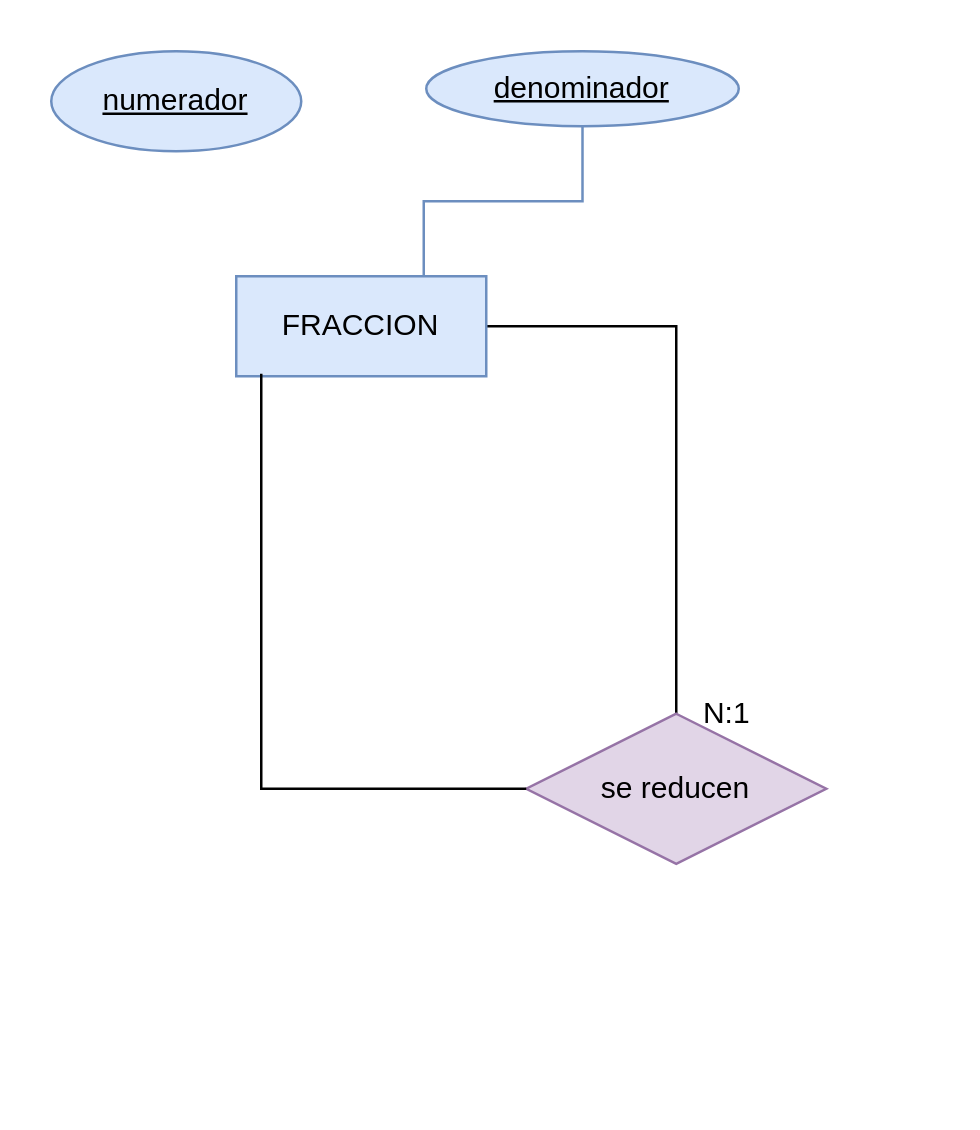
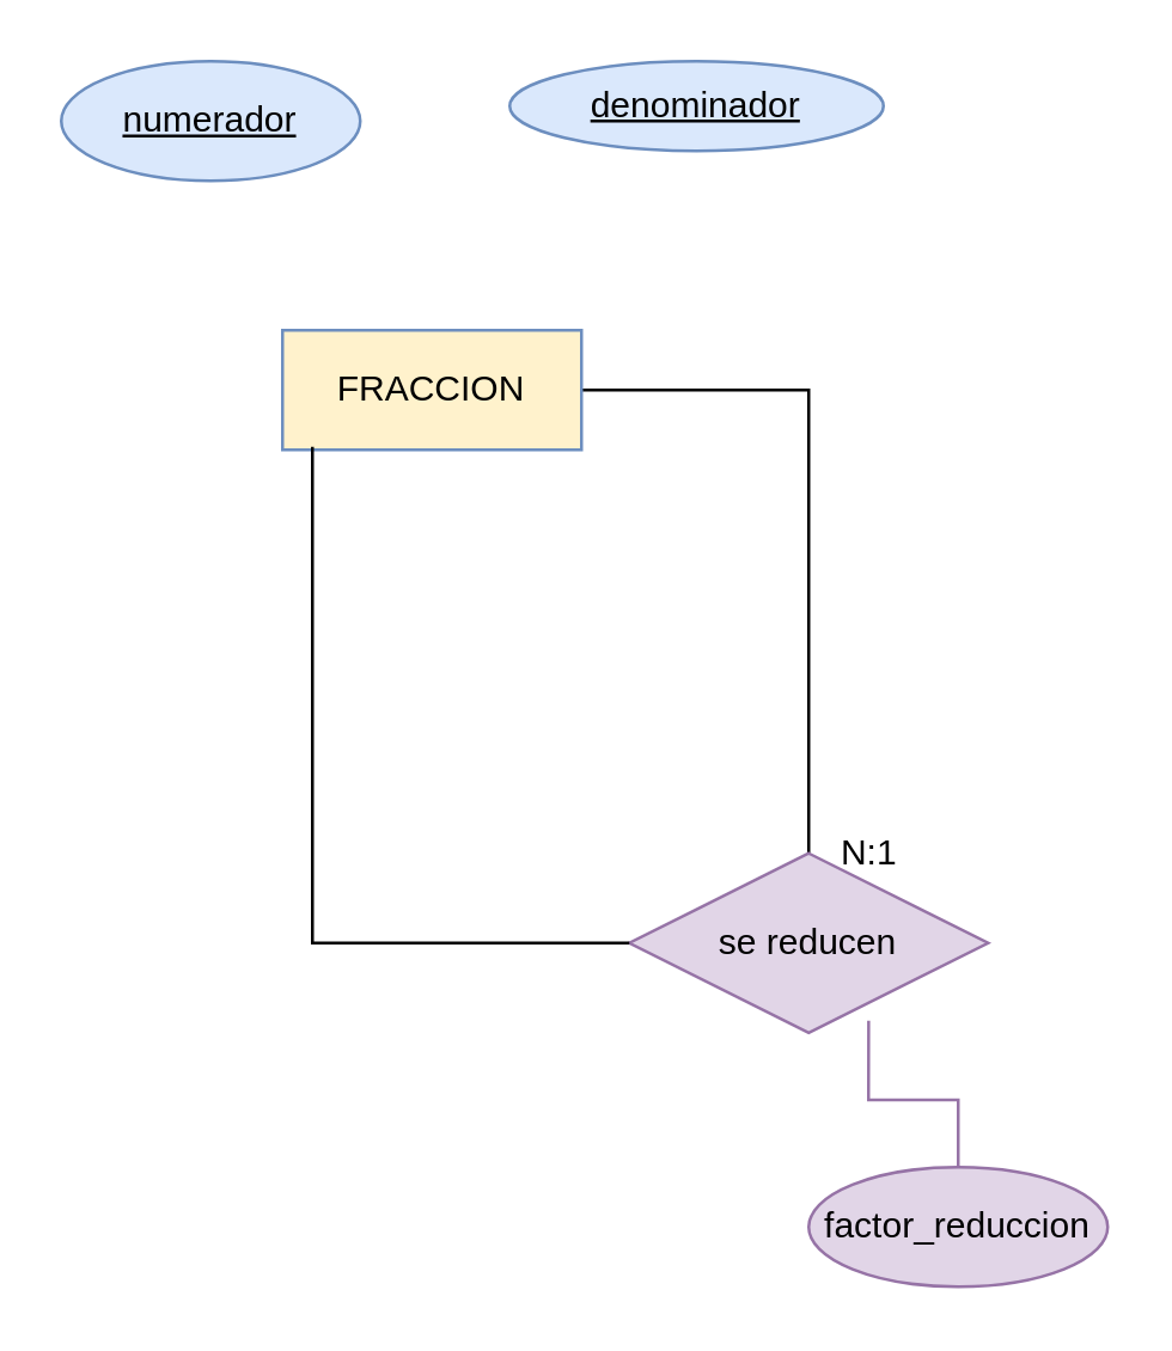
- <mxCell id="5" style="edgeStyle=orthogonalEdgeStyle;rounded=0;orthogonalLoop=1;jettySize=auto;html=1;entryX=0.75;entryY=0;entryDx=0;entryDy=0;endArrow=none;endFill=0;fillColor=#dae8fc;strokeColor=#6c8ebf;" edge="1" parent="1" source="6" target="3"><mxGeometry relative="1" as="geometry" /></mxCell>
- <mxCell id="3" value="FRACCION" style="whiteSpace=wrap;html=1;align=center;fillColor=#dae8fc;strokeColor=#6c8ebf;" vertex="1" parent="1"><mxGeometry x="94" y="110" width="100" height="40" as="geometry" /></mxCell>
+ <mxCell id="3" value="FRACCION" style="whiteSpace=wrap;html=1;align=center;fillColor=#fff2cc;strokeColor=#6c8ebf;" vertex="1" parent="1"><mxGeometry x="94" y="110" width="100" height="40" as="geometry" /></mxCell>
+ <mxCell id="10" style="edgeStyle=orthogonalEdgeStyle;rounded=0;orthogonalLoop=1;jettySize=auto;html=1;entryX=0.667;entryY=0.933;entryDx=0;entryDy=0;entryPerimeter=0;endArrow=none;endFill=0;fillColor=#e1d5e7;strokeColor=#9673a6;" edge="1" parent="1" source="9" target="7"><mxGeometry relative="1" as="geometry" /></mxCell>
+ <mxCell id="9" value="factor_reduccion" style="ellipse;whiteSpace=wrap;html=1;align=center;fillColor=#e1d5e7;strokeColor=#9673a6;" vertex="1" parent="1"><mxGeometry x="270" y="390" width="100" height="40" as="geometry" /></mxCell>
